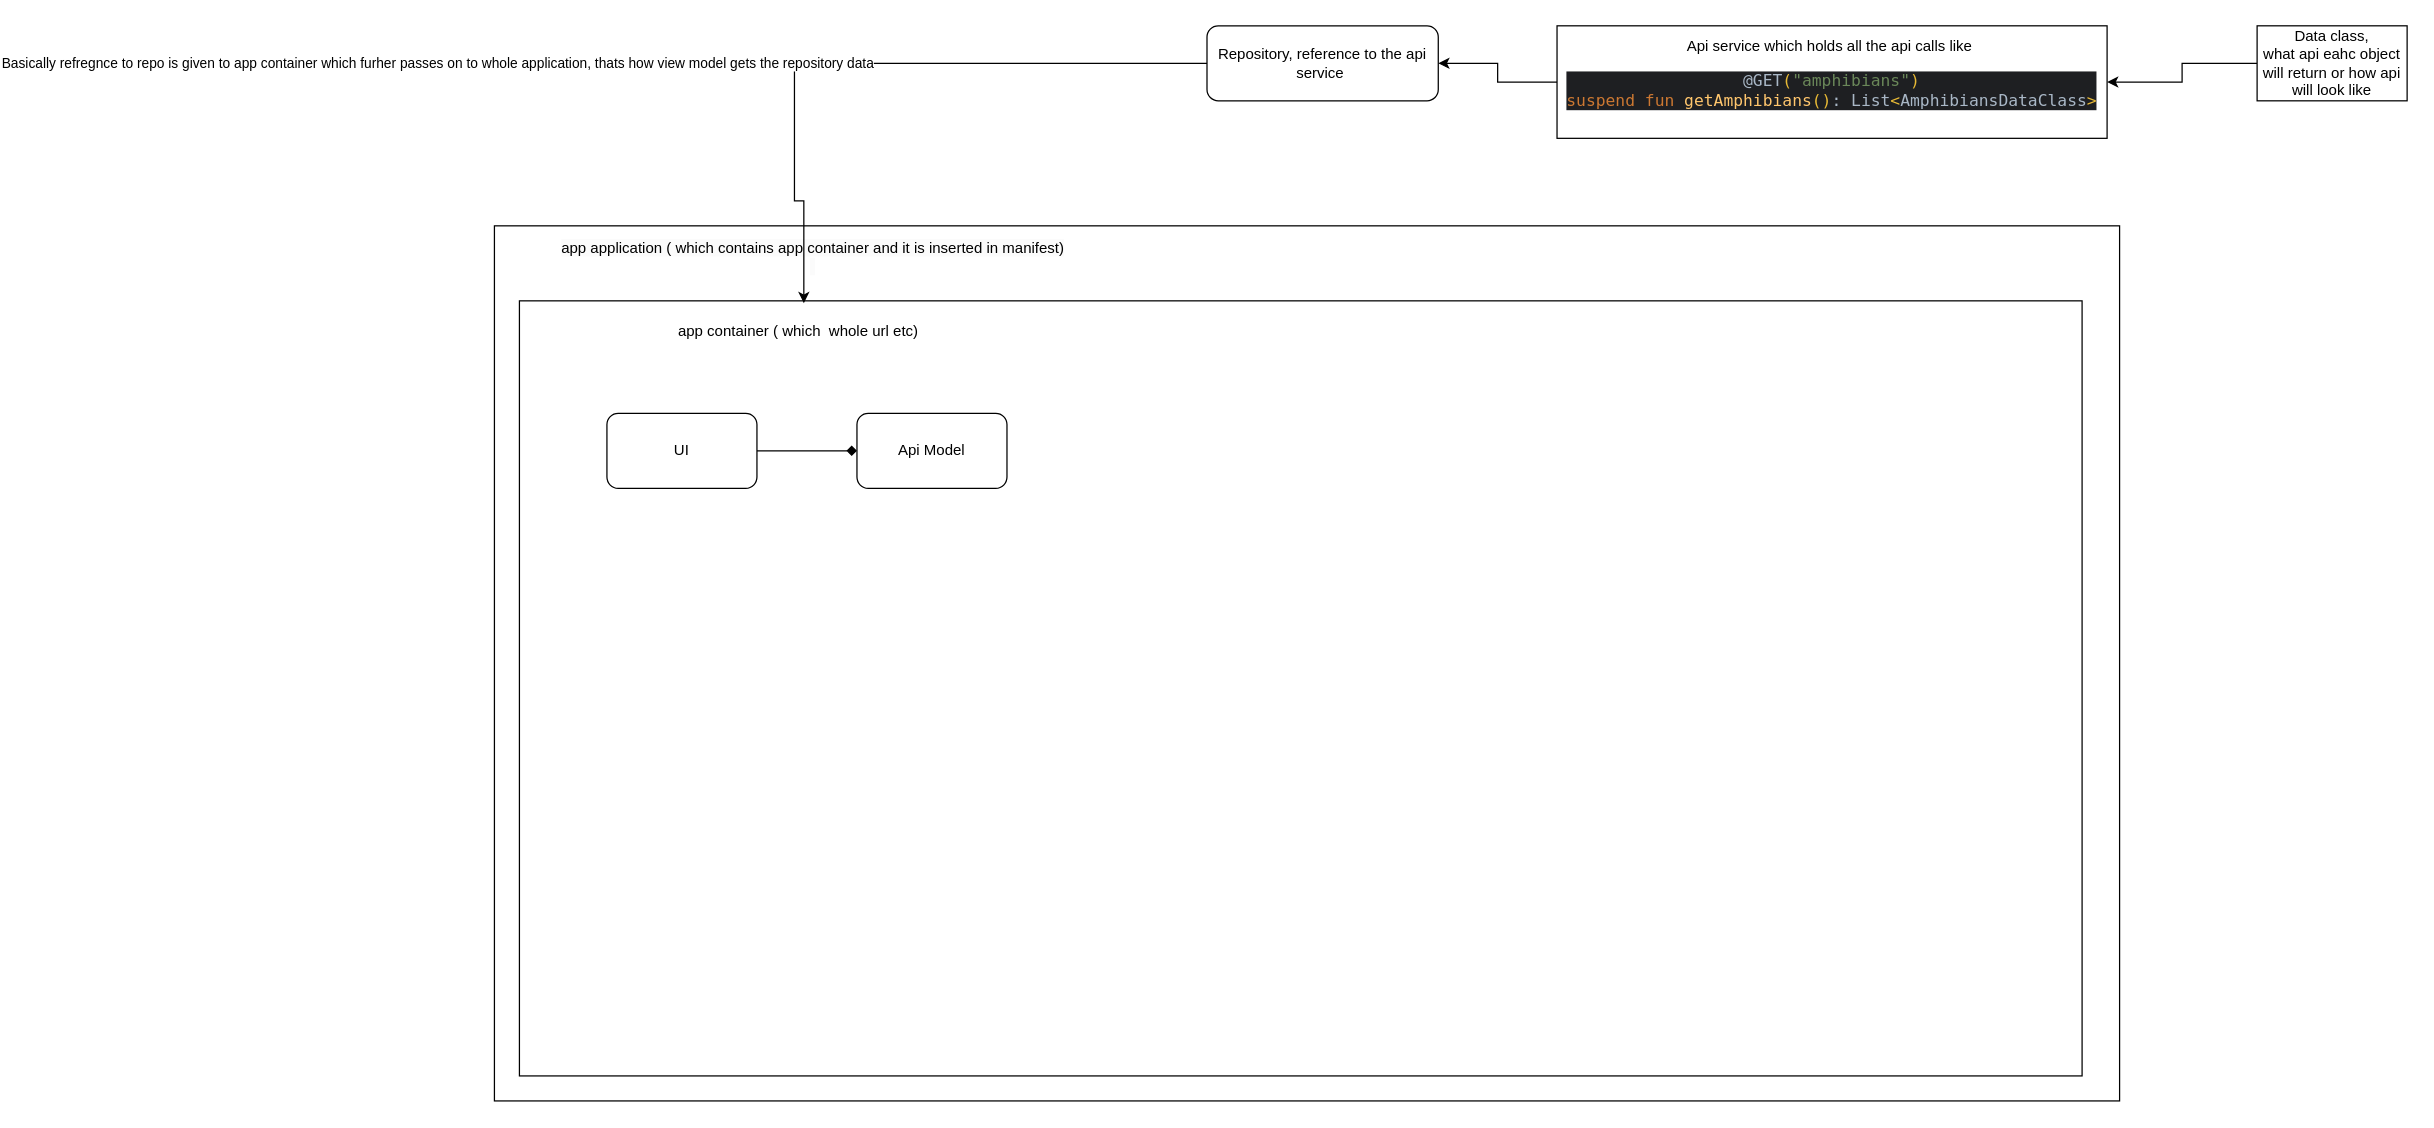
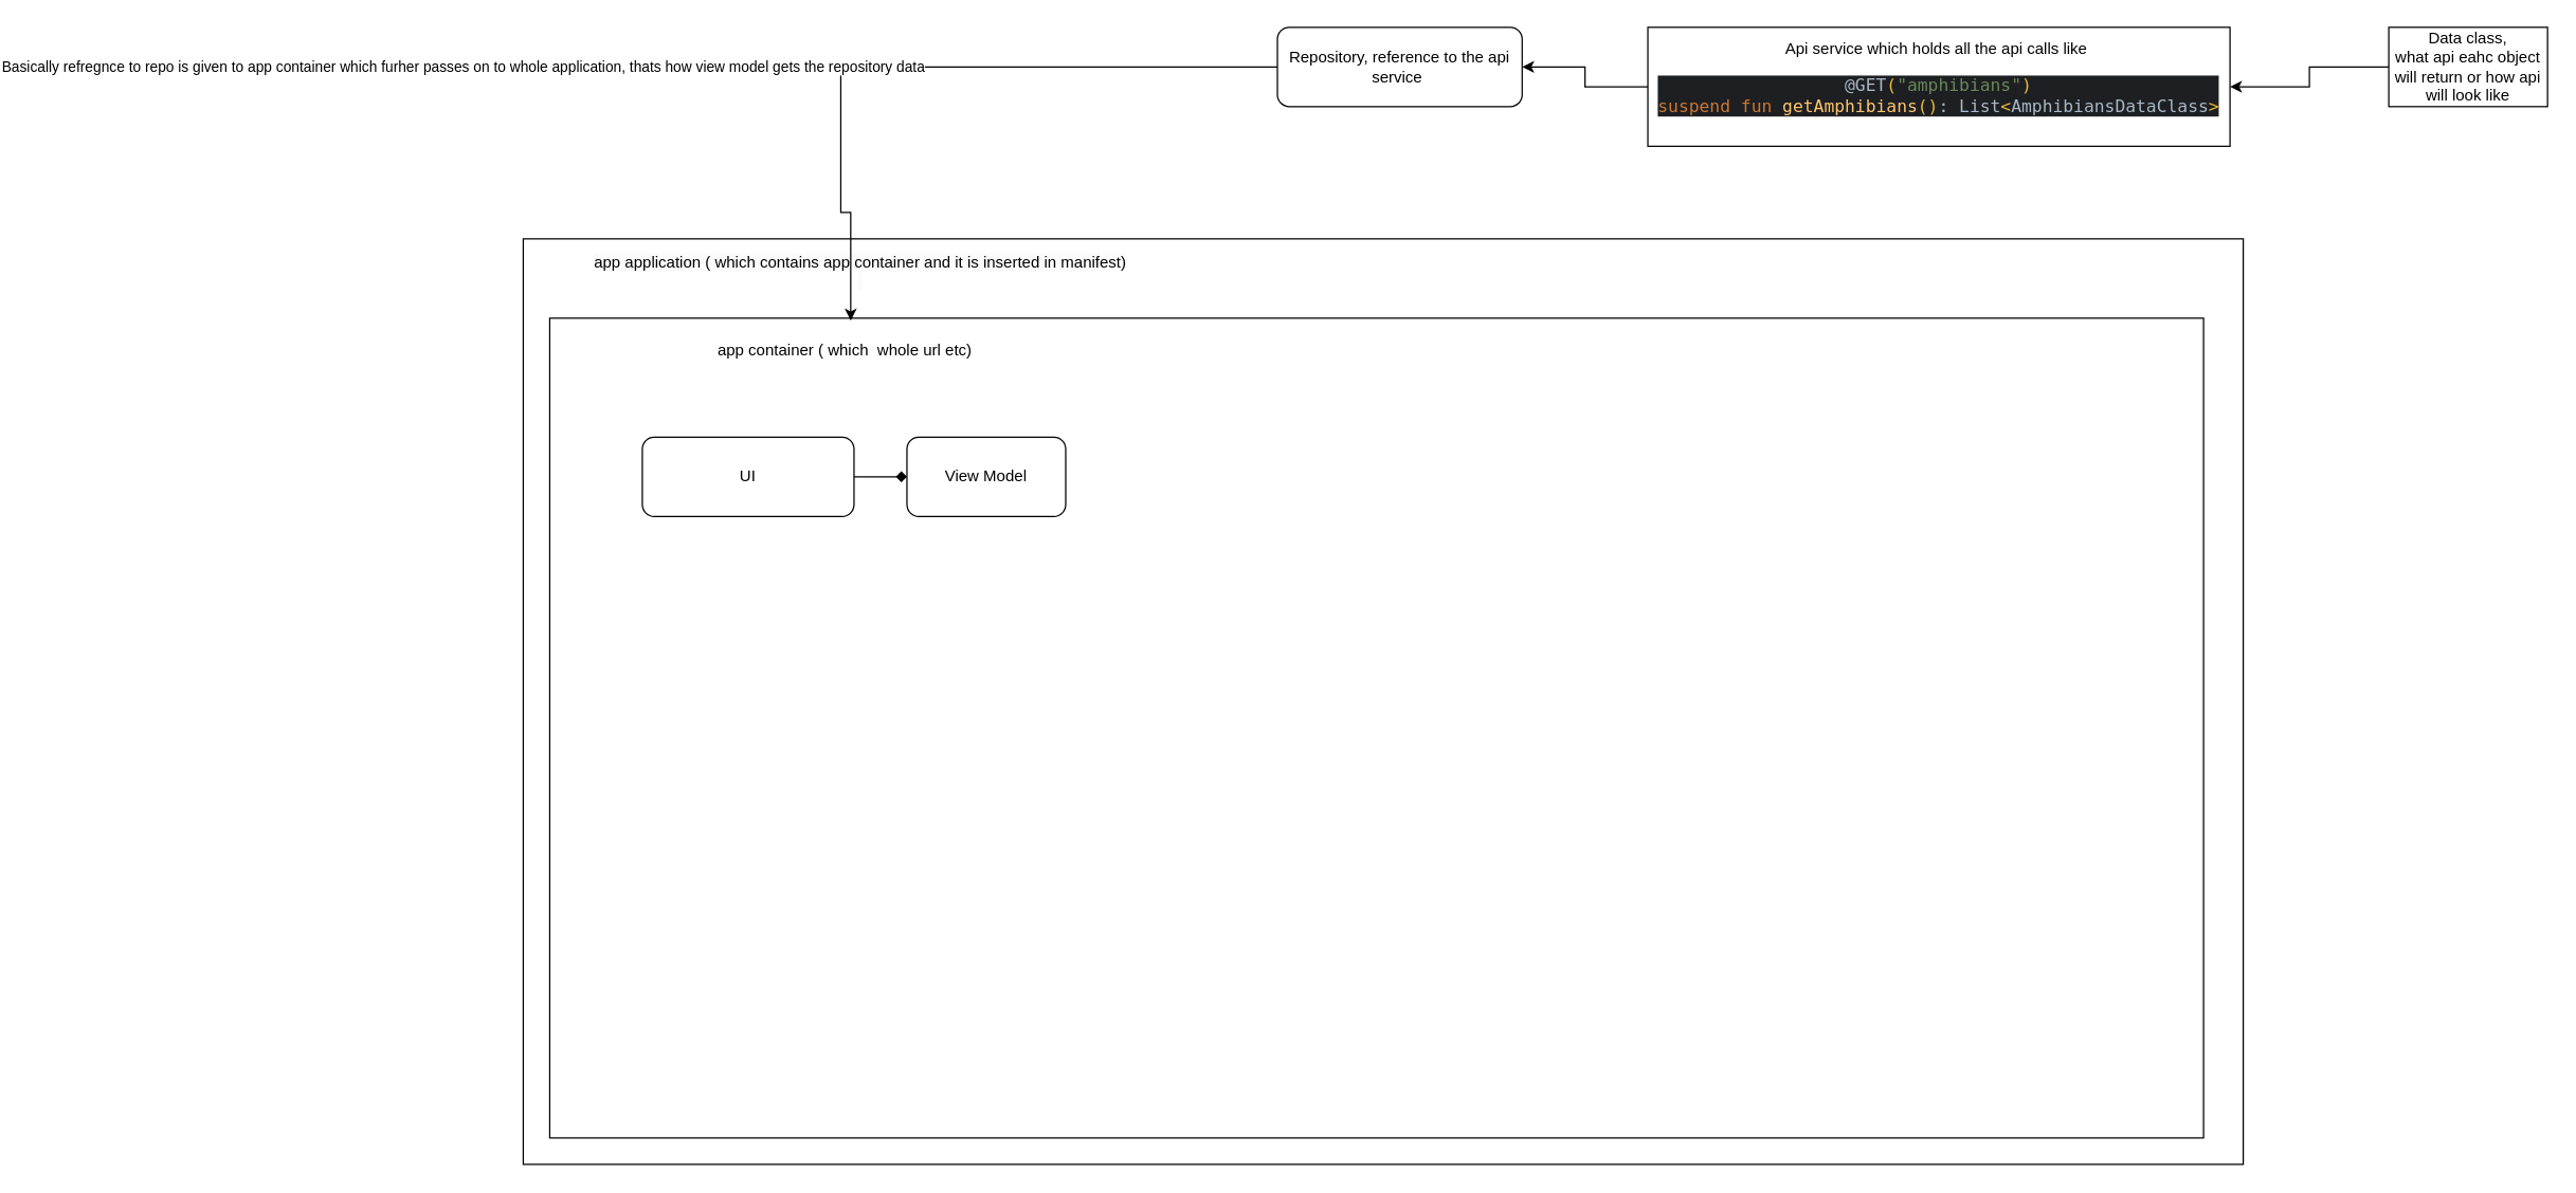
- <mxCell id="5" value="UI" style="rounded=1;whiteSpace=wrap;html=1;" vertex="1" parent="1"><mxGeometry x="110" y="330" width="120" height="60" as="geometry" /></mxCell>
+ <mxCell id="5" value="UI" style="rounded=1;whiteSpace=wrap;html=1;" vertex="1" parent="1"><mxGeometry x="110" y="330" width="160" height="60" as="geometry" /></mxCell>
- <mxCell id="6" value="Api Model" style="rounded=1;whiteSpace=wrap;html=1;" vertex="1" parent="1"><mxGeometry x="310" y="330" width="120" height="60" as="geometry" /></mxCell>
+ <mxCell id="6" value="View Model" style="rounded=1;whiteSpace=wrap;html=1;" vertex="1" parent="1"><mxGeometry x="310" y="330" width="120" height="60" as="geometry" /></mxCell>
